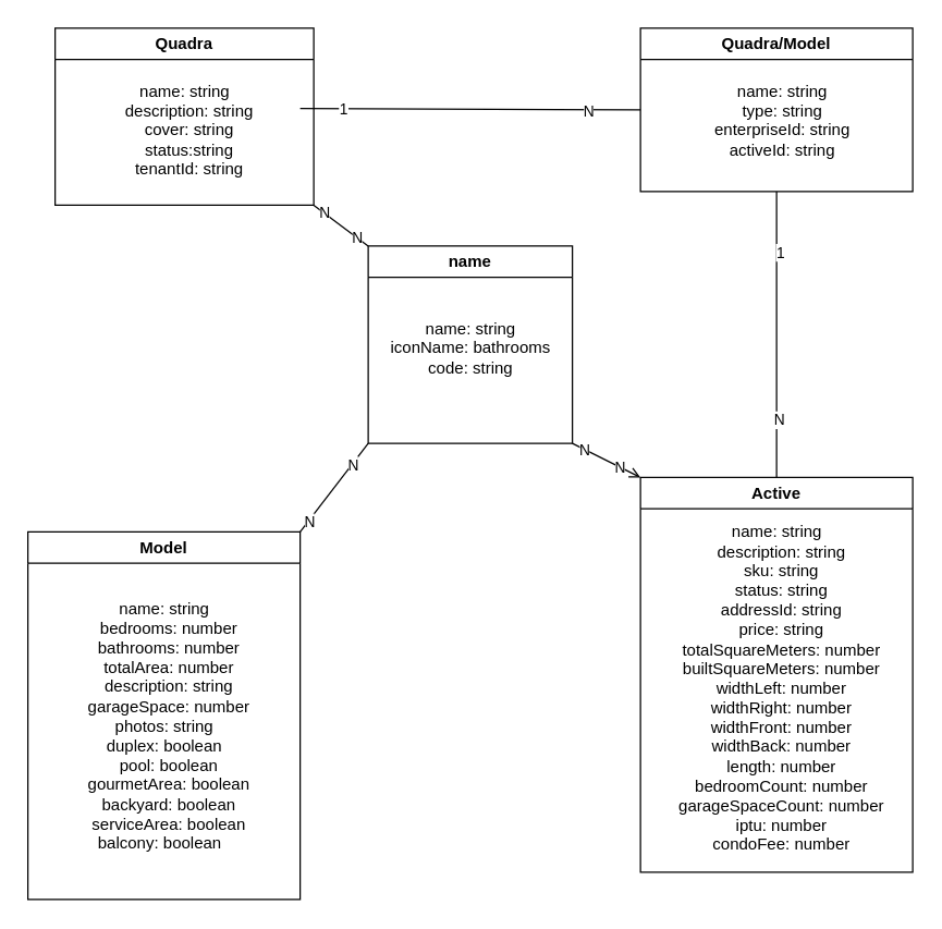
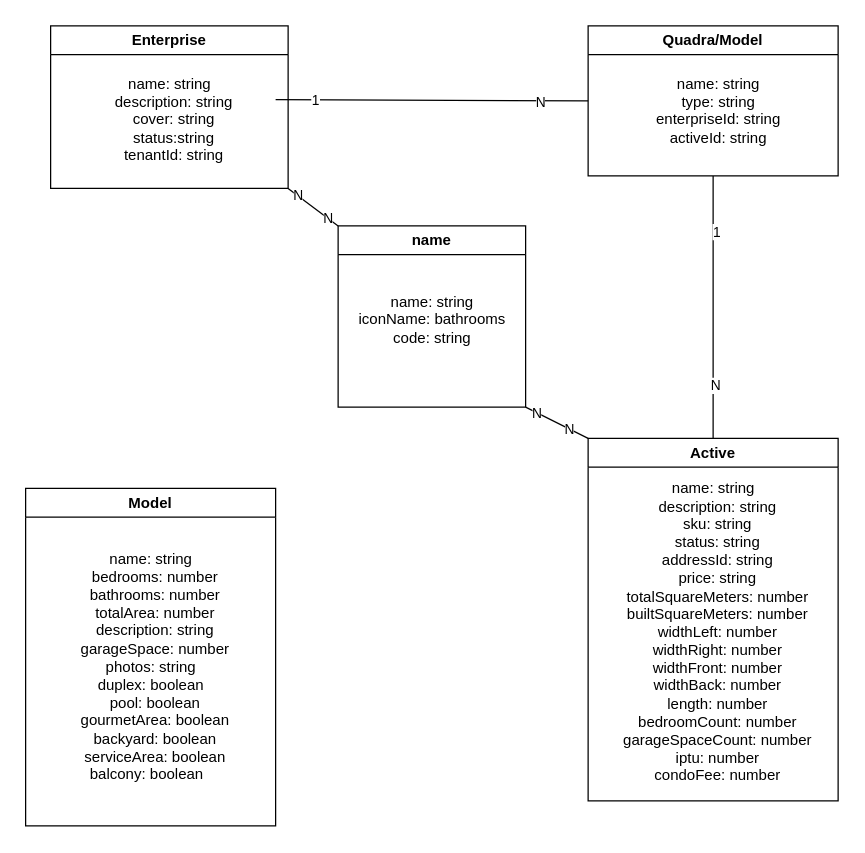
- <mxCell id="2" value="Quadra" style="swimlane;whiteSpace=wrap;html=1;" parent="1" vertex="1"><mxGeometry x="40" y="20" width="190" height="130" as="geometry" /></mxCell>
+ <mxCell id="2" value="Enterprise" style="swimlane;whiteSpace=wrap;html=1;" parent="1" vertex="1"><mxGeometry x="40" y="20" width="190" height="130" as="geometry" /></mxCell>
- <mxCell id="21" value="" style="endArrow=open;html=1;rounded=0;exitX=1;exitY=1;exitDx=0;exitDy=0;entryX=0;entryY=0;entryDx=0;entryDy=0;" parent="1" source="16" target="8" edge="1"><mxGeometry width="50" height="50" relative="1" as="geometry"><mxPoint x="450" y="360" as="sourcePoint" /><mxPoint x="500" y="310" as="targetPoint" /></mxGeometry></mxCell>
+ <mxCell id="21" value="" style="endArrow=none;html=1;rounded=0;exitX=1;exitY=1;exitDx=0;exitDy=0;entryX=0;entryY=0;entryDx=0;entryDy=0;" parent="1" source="16" target="8" edge="1"><mxGeometry width="50" height="50" relative="1" as="geometry"><mxPoint x="450" y="360" as="sourcePoint" /><mxPoint x="500" y="310" as="targetPoint" /></mxGeometry></mxCell>
- <mxCell id="24" value="" style="endArrow=none;html=1;rounded=0;exitX=1;exitY=0;exitDx=0;exitDy=0;entryX=0;entryY=1;entryDx=0;entryDy=0;" parent="1" source="6" target="16" edge="1"><mxGeometry width="50" height="50" relative="1" as="geometry"><mxPoint x="220" y="370" as="sourcePoint" /><mxPoint x="270" y="330" as="targetPoint" /></mxGeometry></mxCell>
- <mxCell id="25" value="N" style="edgeLabel;html=1;align=center;verticalAlign=middle;resizable=0;points=[];" parent="24" vertex="1" connectable="0"><mxGeometry x="-0.762" relative="1" as="geometry"><mxPoint as="offset" /></mxGeometry></mxCell>
- <mxCell id="26" value="N" style="edgeLabel;html=1;align=center;verticalAlign=middle;resizable=0;points=[];" parent="24" vertex="1" connectable="0"><mxGeometry x="0.527" relative="1" as="geometry"><mxPoint as="offset" /></mxGeometry></mxCell>
